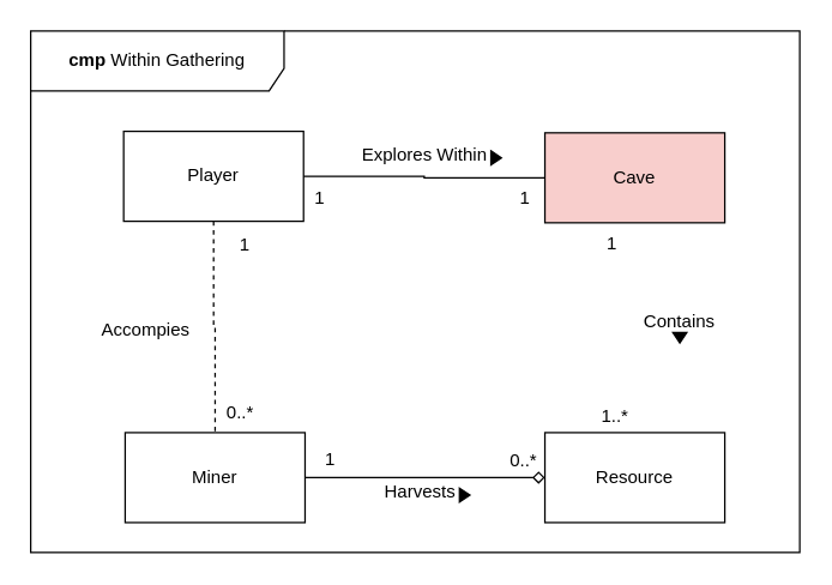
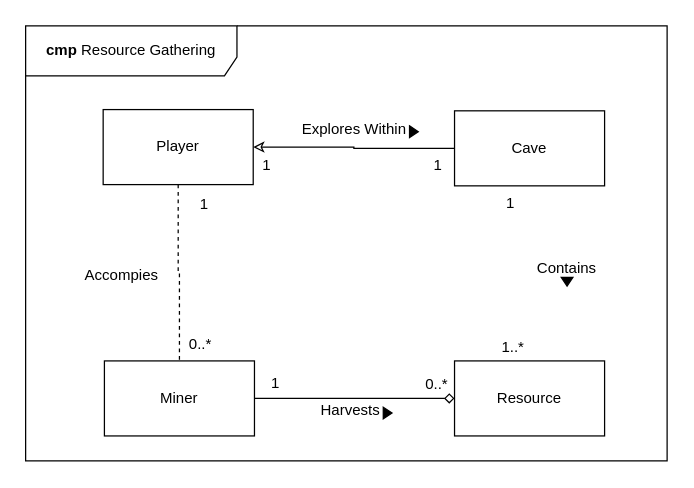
- <mxCell id="2" value="&lt;b&gt;cmp&lt;/b&gt; Within Gathering" style="shape=umlFrame;whiteSpace=wrap;html=1;pointerEvents=0;fillColor=#FFFFFF;width=169;height=40;" vertex="1" parent="1"><mxGeometry x="20" y="20" width="513" height="348" as="geometry" /></mxCell>
+ <mxCell id="2" value="&lt;b&gt;cmp&lt;/b&gt; Resource Gathering" style="shape=umlFrame;whiteSpace=wrap;html=1;pointerEvents=0;fillColor=#FFFFFF;width=169;height=40;" vertex="1" parent="1"><mxGeometry x="20" y="20" width="513" height="348" as="geometry" /></mxCell>
- <mxCell id="8" style="edgeStyle=orthogonalEdgeStyle;rounded=0;orthogonalLoop=1;jettySize=auto;html=1;exitX=0;exitY=0.5;exitDx=0;exitDy=0;entryX=1;entryY=0.5;entryDx=0;entryDy=0;endArrow=none;endFill=0;" edge="1" parent="1" source="9" target="4"><mxGeometry relative="1" as="geometry" /></mxCell>
+ <mxCell id="8" style="edgeStyle=orthogonalEdgeStyle;rounded=0;orthogonalLoop=1;jettySize=auto;html=1;exitX=0;exitY=0.5;exitDx=0;exitDy=0;entryX=1;entryY=0.5;entryDx=0;entryDy=0;endArrow=classic;endFill=0;" edge="1" parent="1" source="9" target="4"><mxGeometry relative="1" as="geometry" /></mxCell>
- <mxCell id="9" value="Cave" style="rounded=0;whiteSpace=wrap;html=1;fillColor=#f8cecc;" vertex="1" parent="1"><mxGeometry x="363" y="88" width="120" height="60" as="geometry" /></mxCell>
+ <mxCell id="9" value="Cave" style="rounded=0;whiteSpace=wrap;html=1;" vertex="1" parent="1"><mxGeometry x="363" y="88" width="120" height="60" as="geometry" /></mxCell>
